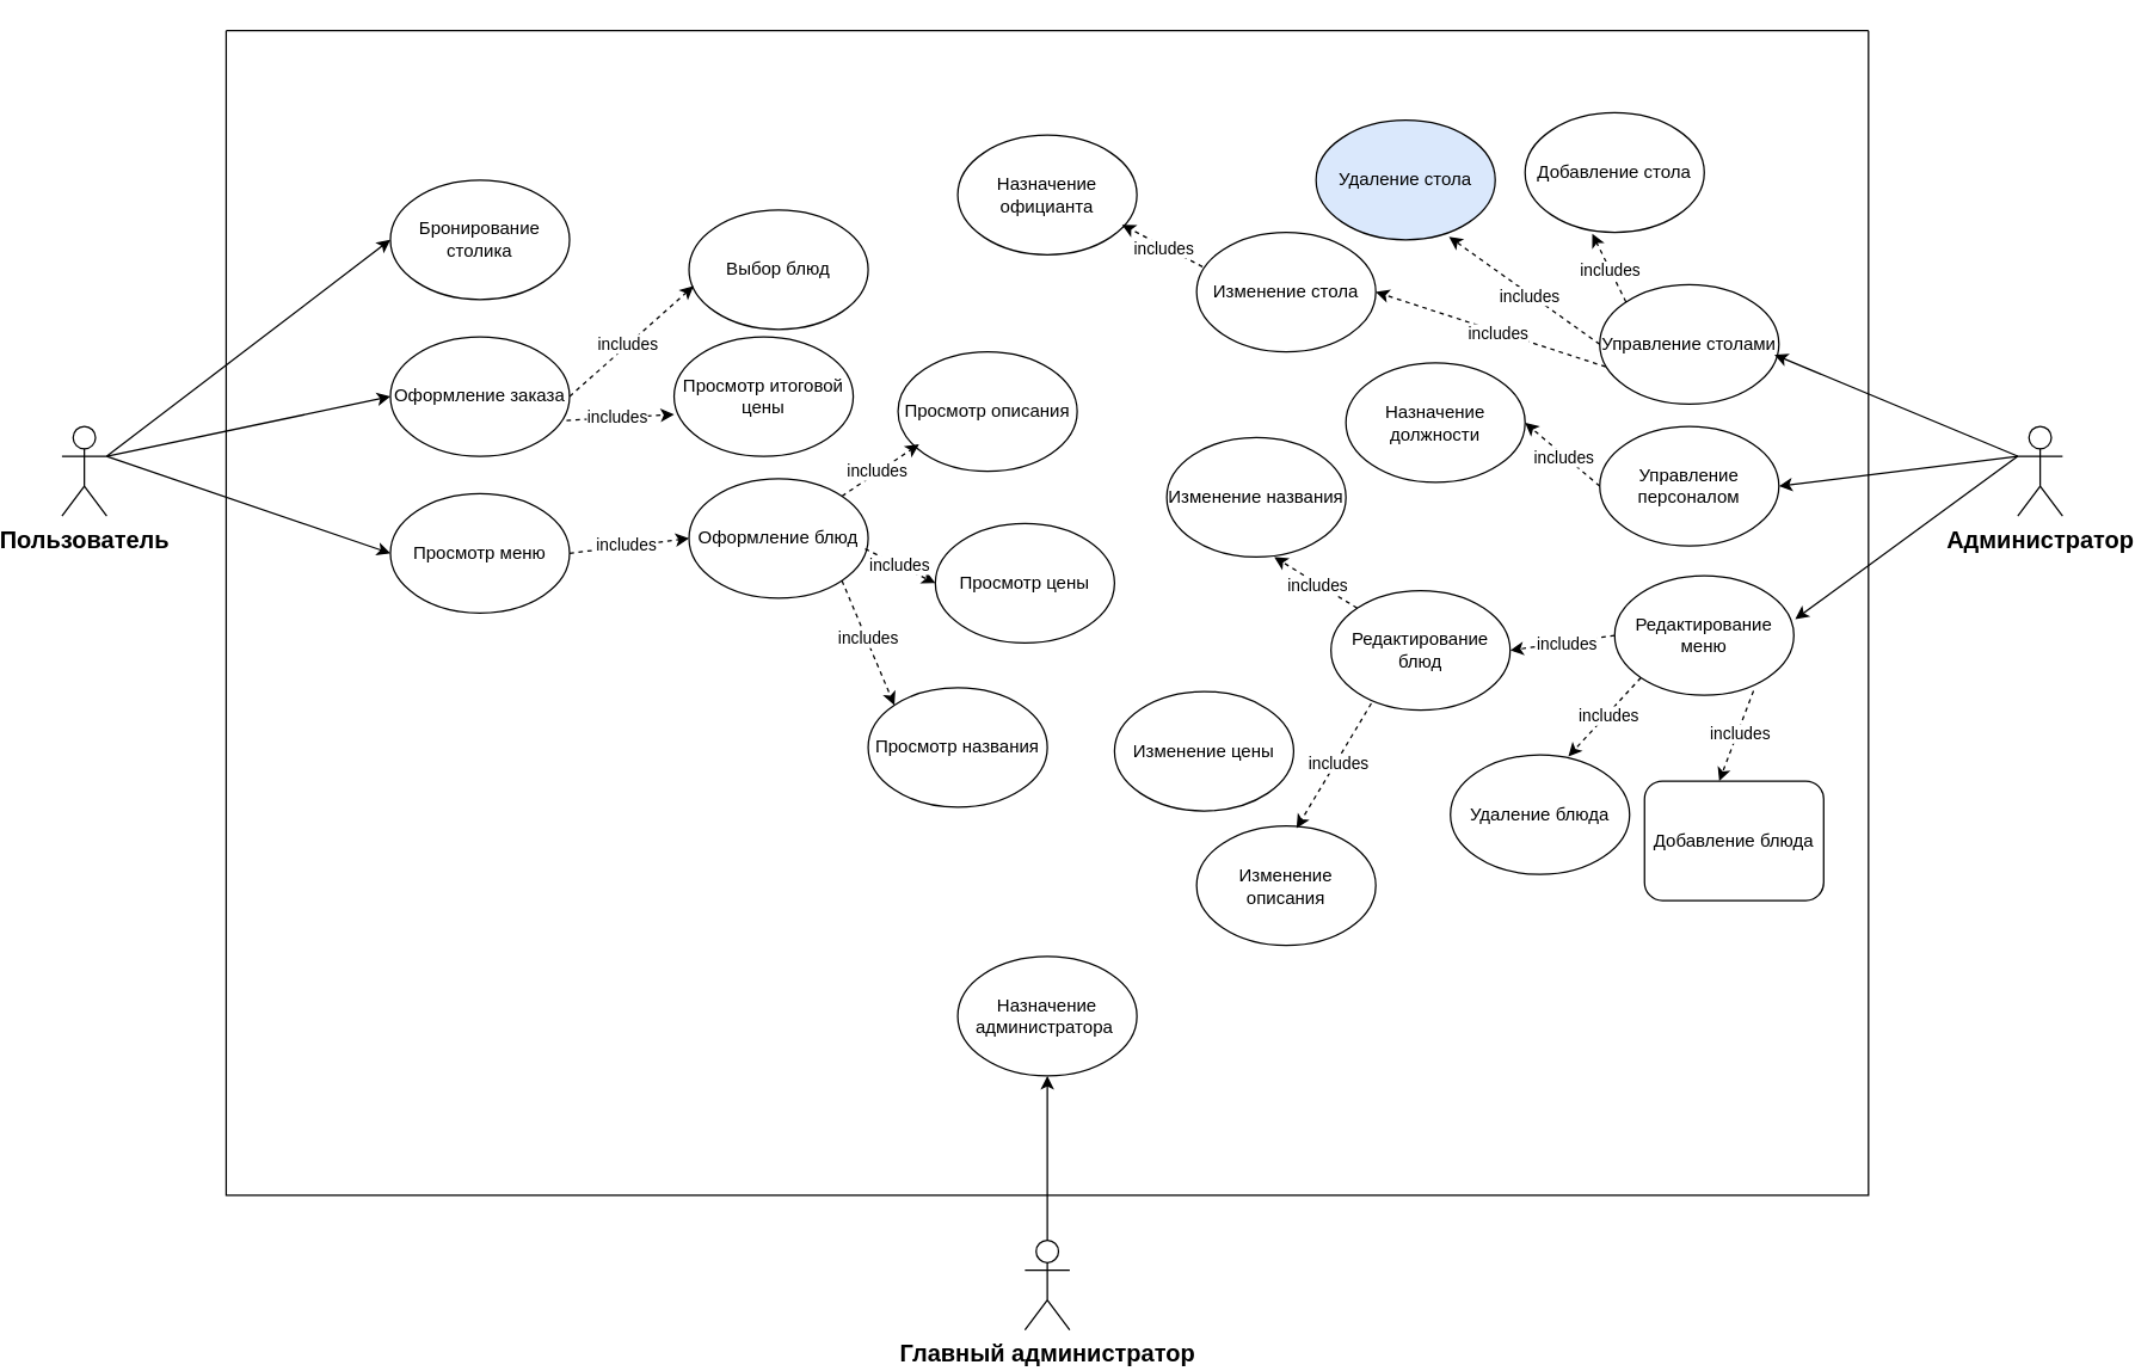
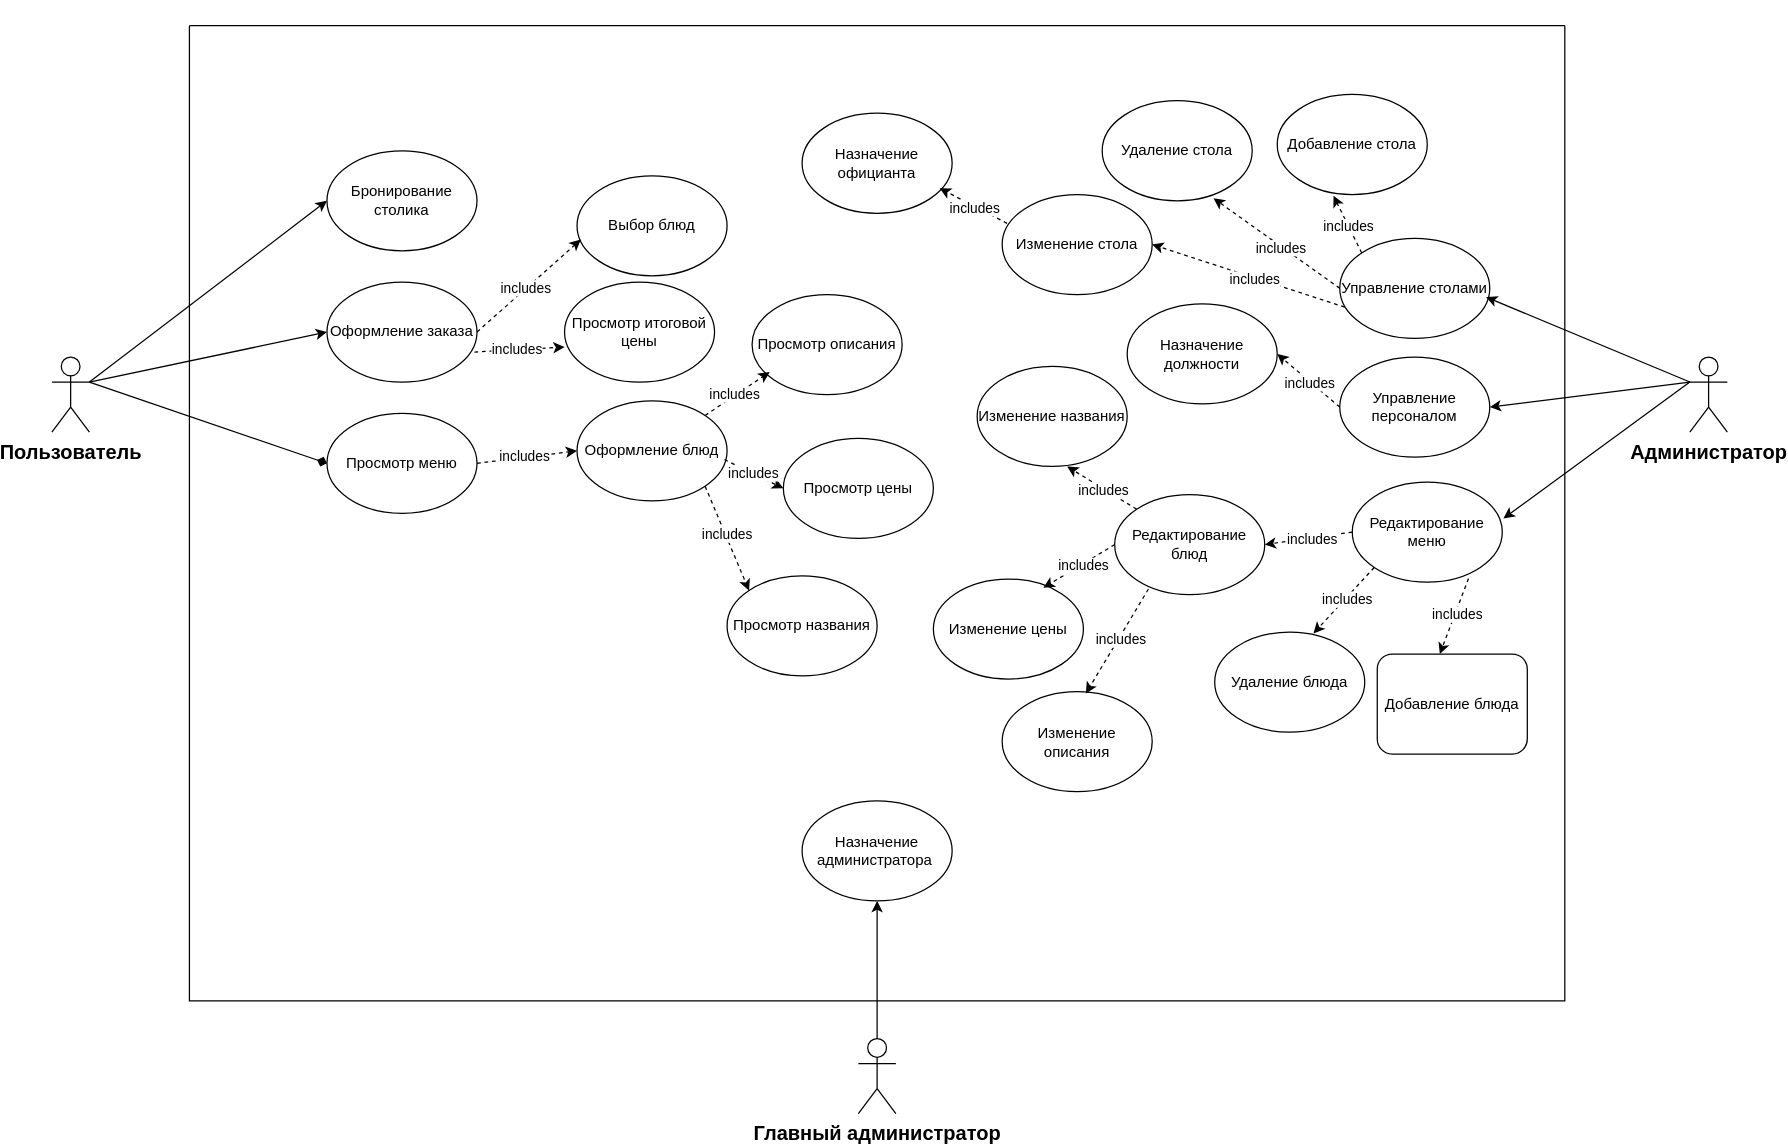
- <mxCell id="42" value="Удаление стола" style="ellipse;whiteSpace=wrap;html=1;fillColor=#dae8fc;" parent="2" vertex="1"><mxGeometry x="730" y="60" width="120" height="80" as="geometry" /></mxCell>
+ <mxCell id="42" value="Удаление стола" style="ellipse;whiteSpace=wrap;html=1;" parent="2" vertex="1"><mxGeometry x="730" y="60" width="120" height="80" as="geometry" /></mxCell>
- <mxCell id="65" value="" style="endArrow=classic;html=1;rounded=0;exitX=1;exitY=0.333;exitDx=0;exitDy=0;exitPerimeter=0;entryX=0;entryY=0.5;entryDx=0;entryDy=0;" parent="1" source="61" target="5" edge="1"><mxGeometry width="50" height="50" relative="1" as="geometry"><mxPoint x="60" y="315" as="sourcePoint" /><mxPoint x="240" y="410" as="targetPoint" /></mxGeometry></mxCell>
+ <mxCell id="65" value="" style="endArrow=diamond;html=1;rounded=0;exitX=1;exitY=0.333;exitDx=0;exitDy=0;exitPerimeter=0;entryX=0;entryY=0.5;entryDx=0;entryDy=0;" parent="1" source="61" target="5" edge="1"><mxGeometry width="50" height="50" relative="1" as="geometry"><mxPoint x="60" y="315" as="sourcePoint" /><mxPoint x="240" y="410" as="targetPoint" /></mxGeometry></mxCell>
+ <mxCell id="35" value="" style="endArrow=classic;html=1;rounded=0;exitX=0;exitY=0.5;exitDx=0;exitDy=0;entryX=0.733;entryY=0.088;entryDx=0;entryDy=0;dashed=1;entryPerimeter=0;" parent="2" source="14" target="31" edge="1"><mxGeometry width="50" height="50" relative="1" as="geometry"><mxPoint x="950" y="425" as="sourcePoint" /><mxPoint x="880" y="435" as="targetPoint" /></mxGeometry></mxCell>
+ <mxCell id="36" value="includes" style="edgeLabel;html=1;align=center;verticalAlign=middle;resizable=0;points=[];" parent="35" vertex="1" connectable="0"><mxGeometry x="-0.062" y="1" relative="1" as="geometry"><mxPoint as="offset" /></mxGeometry></mxCell>
